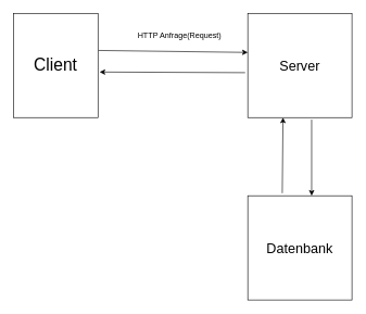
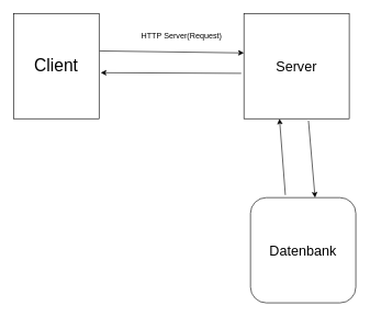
- <mxCell id="5" value="HTTP Anfrage(Request)" style="text;html=1;align=center;verticalAlign=middle;resizable=0;points=[];autosize=1;strokeColor=none;fillColor=none;" vertex="1" parent="1"><mxGeometry x="200" y="40" width="150" height="30" as="geometry" /></mxCell>
+ <mxCell id="5" value="HTTP Server(Request)" style="text;html=1;align=center;verticalAlign=middle;resizable=0;points=[];autosize=1;strokeColor=none;fillColor=none;" vertex="1" parent="1"><mxGeometry x="200" y="40" width="150" height="30" as="geometry" /></mxCell>
- <mxCell id="3" value="&lt;span style=&quot;font-size: 21px;&quot;&gt;Server&lt;/span&gt;" style="whiteSpace=wrap;html=1;aspect=fixed;" vertex="1" parent="1"><mxGeometry x="380" y="20" width="160" height="160" as="geometry" /></mxCell>
+ <mxCell id="3" value="&lt;span style=&quot;font-size: 21px;&quot;&gt;Server&lt;/span&gt;" style="whiteSpace=wrap;html=1;aspect=fixed;" vertex="1" parent="1"><mxGeometry x="370" y="20" width="160" height="160" as="geometry" /></mxCell>
- <mxCell id="7" value="&lt;font style=&quot;font-size: 21px;&quot;&gt;Datenbank&lt;/font&gt;" style="whiteSpace=wrap;html=1;aspect=fixed;" vertex="1" parent="1"><mxGeometry x="380" y="300" width="160" height="160" as="geometry" /></mxCell>
+ <mxCell id="7" value="&lt;font style=&quot;font-size: 21px;&quot;&gt;Datenbank&lt;/font&gt;" style="whiteSpace=wrap;html=1;aspect=fixed;rounded=1;" vertex="1" parent="1"><mxGeometry x="380" y="300" width="160" height="160" as="geometry" /></mxCell>
